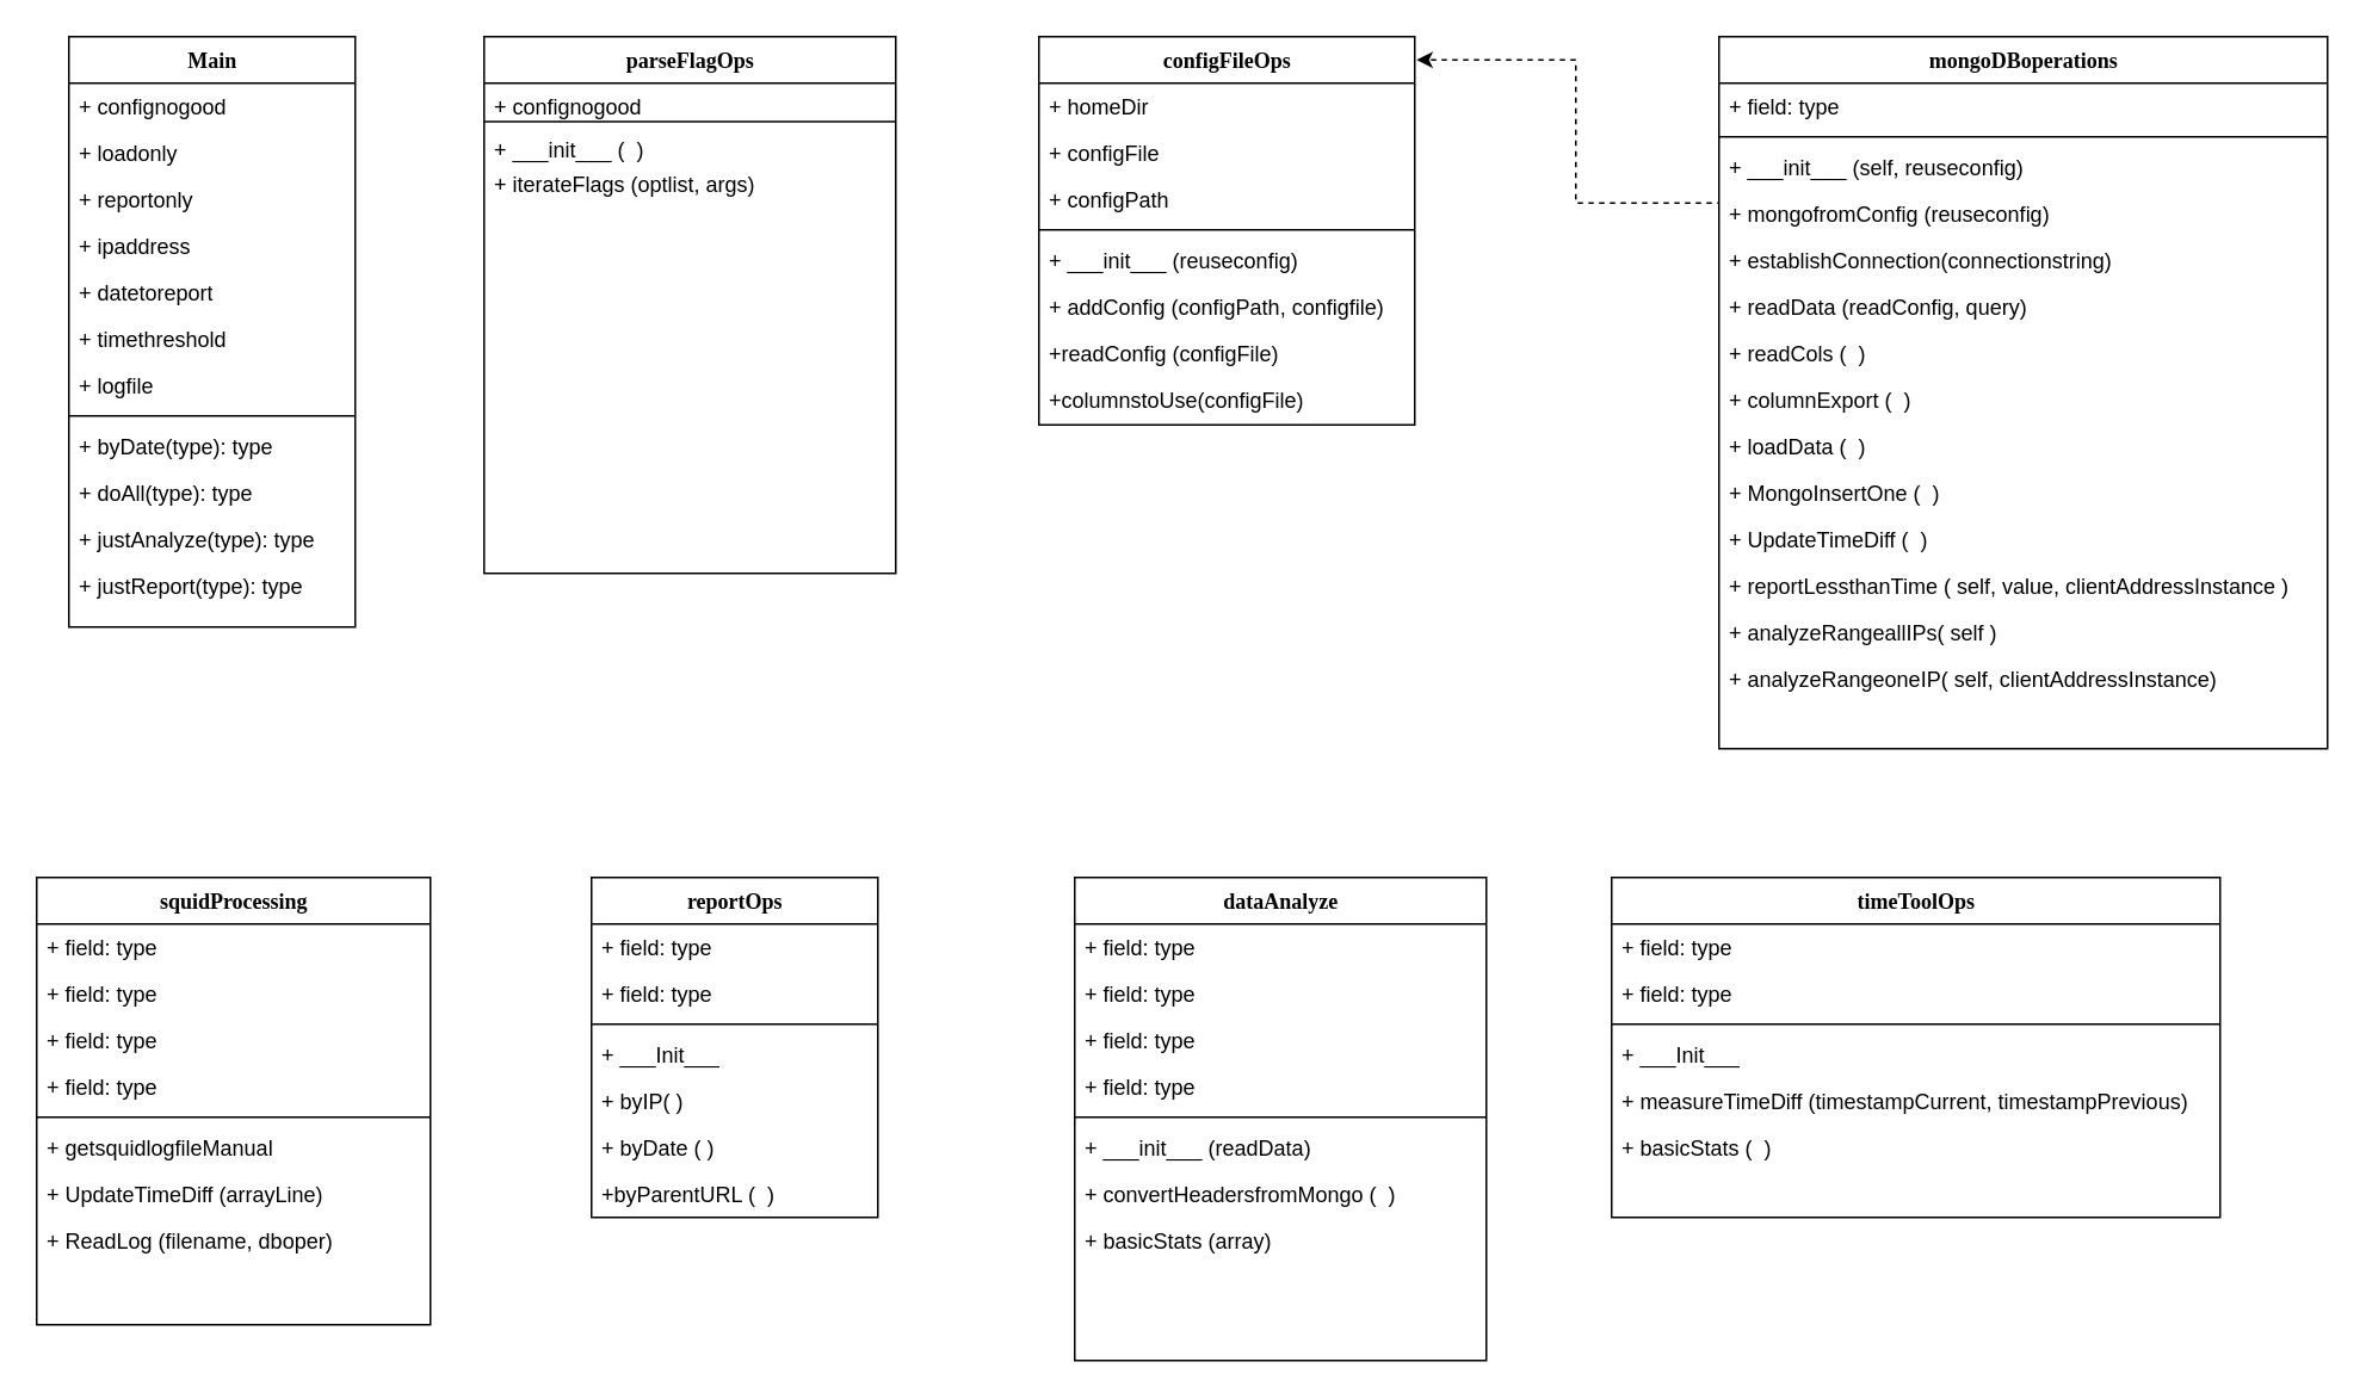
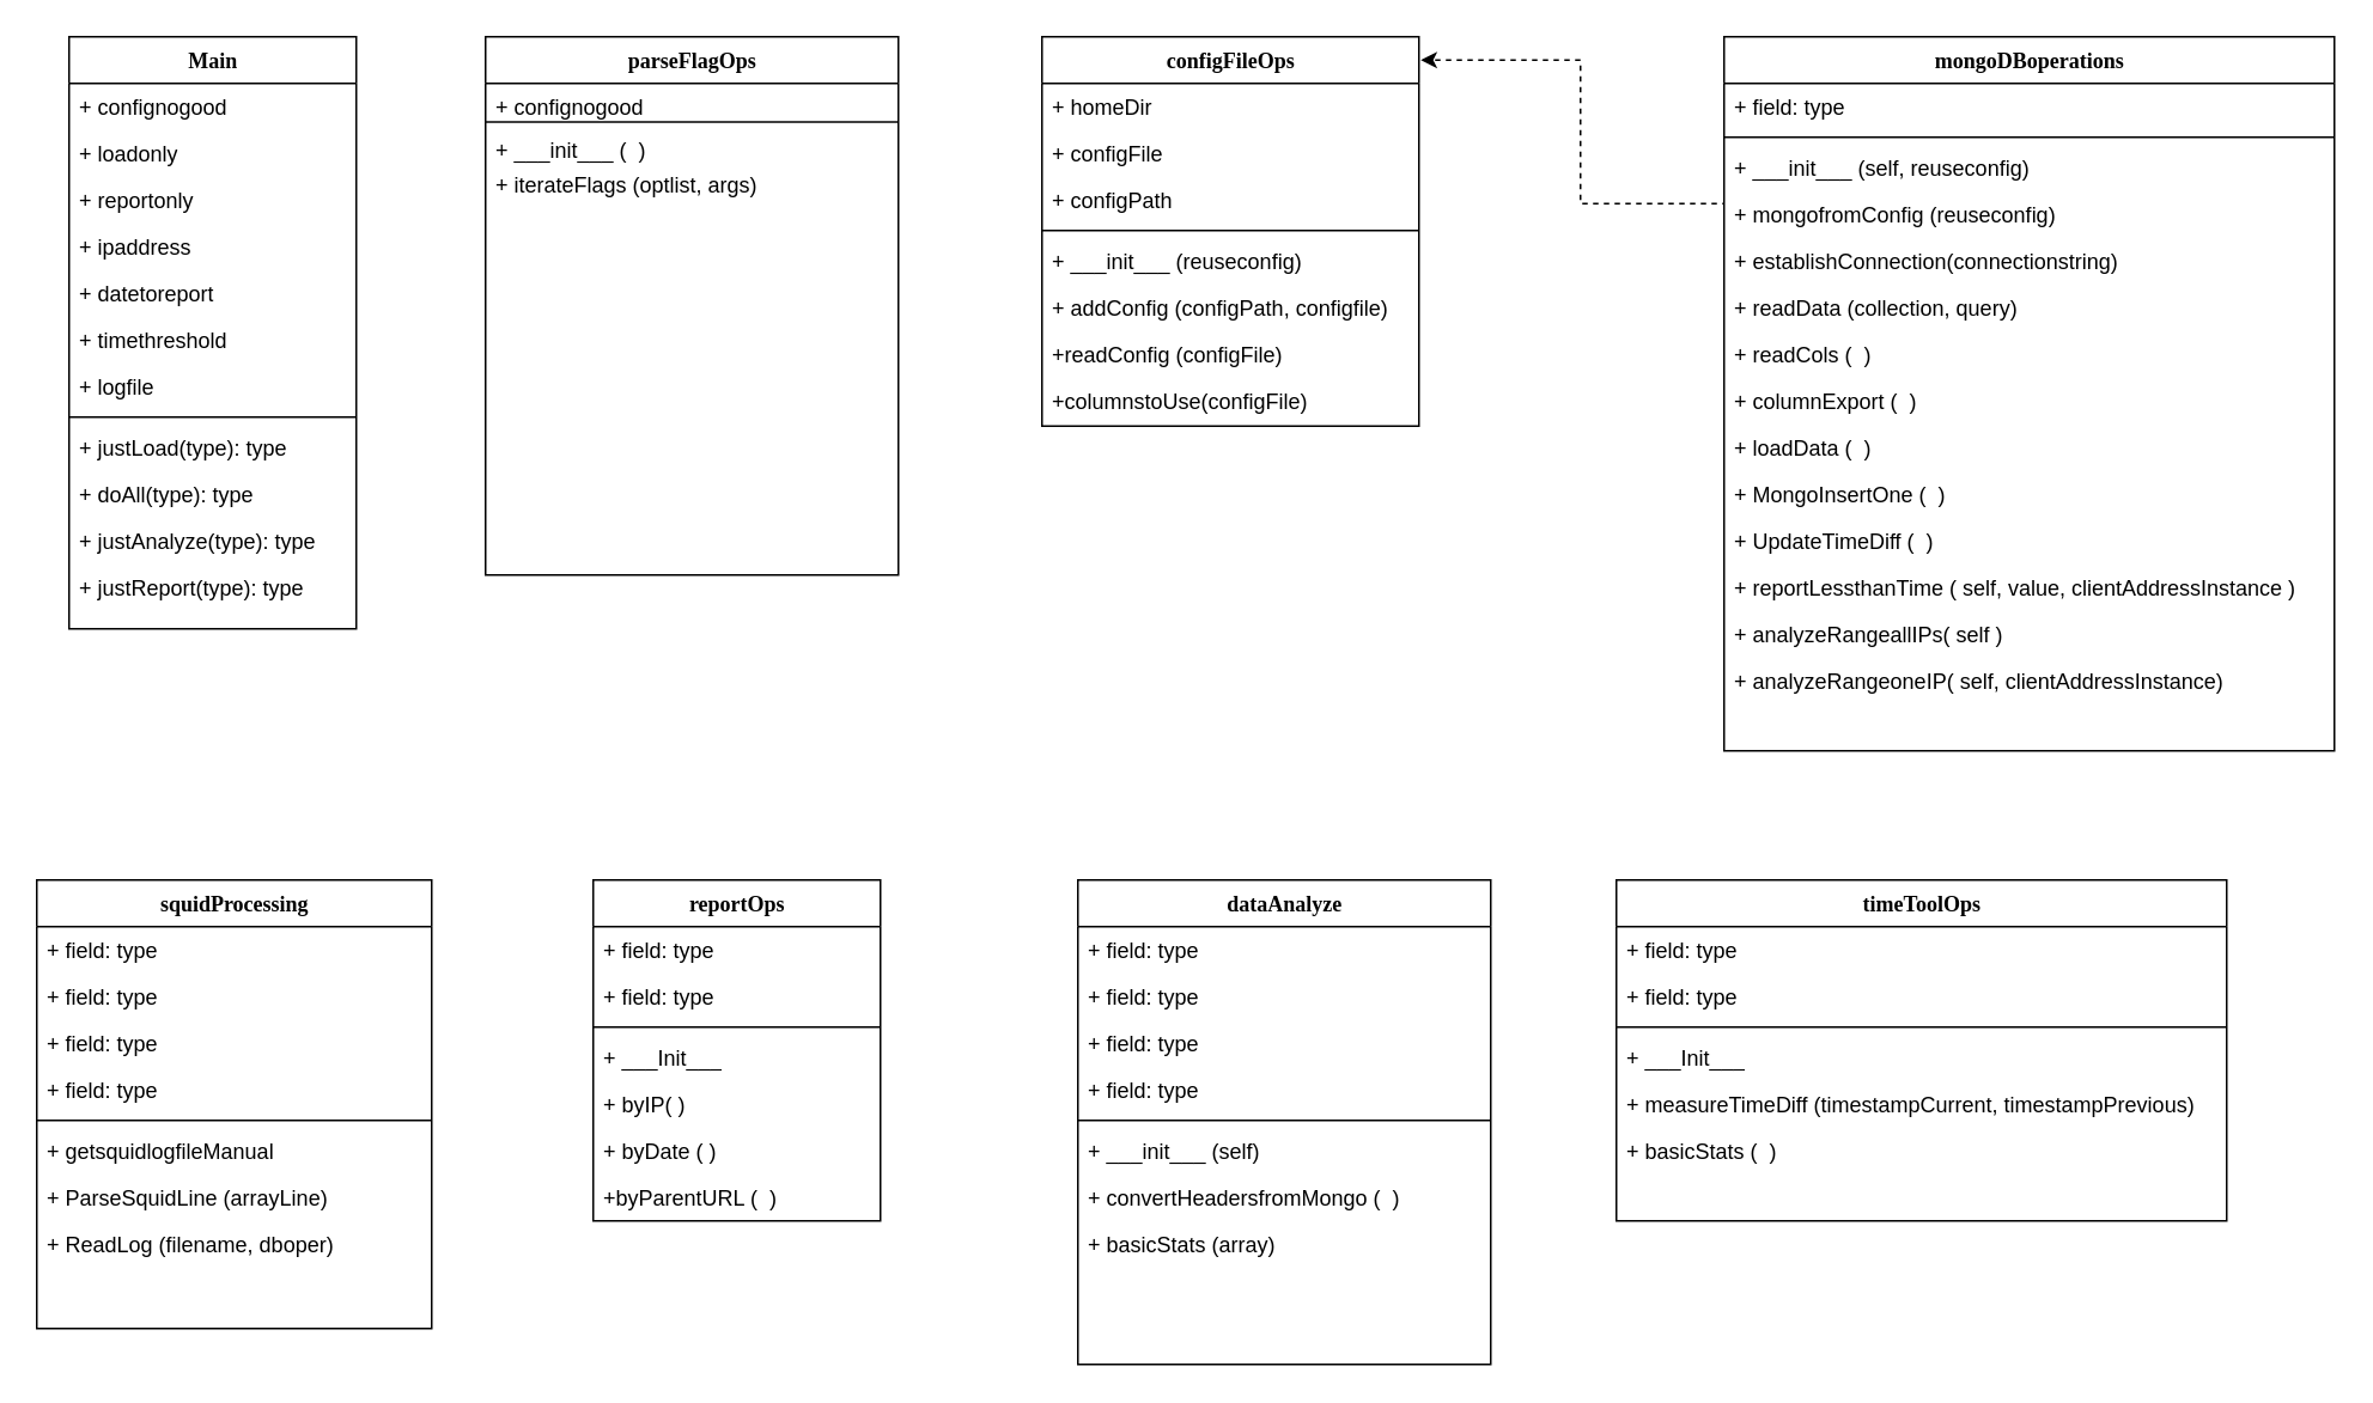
- <mxCell id="70" value="+ readData (readConfig, query)" style="text;html=1;strokeColor=none;fillColor=none;align=left;verticalAlign=top;spacingLeft=4;spacingRight=4;whiteSpace=wrap;overflow=hidden;rotatable=0;points=[[0,0.5],[1,0.5]];portConstraint=eastwest;" parent="64" vertex="1"><mxGeometry y="138" width="340" height="26" as="geometry" /></mxCell>
+ <mxCell id="70" value="+ readData (collection, query)" style="text;html=1;strokeColor=none;fillColor=none;align=left;verticalAlign=top;spacingLeft=4;spacingRight=4;whiteSpace=wrap;overflow=hidden;rotatable=0;points=[[0,0.5],[1,0.5]];portConstraint=eastwest;" parent="64" vertex="1"><mxGeometry y="138" width="340" height="26" as="geometry" /></mxCell>
- <mxCell id="11" value="+ byDate(type): type" style="text;html=1;strokeColor=none;fillColor=none;align=left;verticalAlign=top;spacingLeft=4;spacingRight=4;whiteSpace=wrap;overflow=hidden;rotatable=0;points=[[0,0.5],[1,0.5]];portConstraint=eastwest;" parent="2" vertex="1"><mxGeometry y="216" width="160" height="26" as="geometry" /></mxCell>
+ <mxCell id="11" value="+ justLoad(type): type" style="text;html=1;strokeColor=none;fillColor=none;align=left;verticalAlign=top;spacingLeft=4;spacingRight=4;whiteSpace=wrap;overflow=hidden;rotatable=0;points=[[0,0.5],[1,0.5]];portConstraint=eastwest;" parent="2" vertex="1"><mxGeometry y="216" width="160" height="26" as="geometry" /></mxCell>
- <mxCell id="28" value="+ ___init___ (readData)" style="text;html=1;strokeColor=none;fillColor=none;align=left;verticalAlign=top;spacingLeft=4;spacingRight=4;whiteSpace=wrap;overflow=hidden;rotatable=0;points=[[0,0.5],[1,0.5]];portConstraint=eastwest;" parent="22" vertex="1"><mxGeometry y="138" width="230" height="26" as="geometry" /></mxCell>
+ <mxCell id="28" value="+ ___init___ (self)" style="text;html=1;strokeColor=none;fillColor=none;align=left;verticalAlign=top;spacingLeft=4;spacingRight=4;whiteSpace=wrap;overflow=hidden;rotatable=0;points=[[0,0.5],[1,0.5]];portConstraint=eastwest;" parent="22" vertex="1"><mxGeometry y="138" width="230" height="26" as="geometry" /></mxCell>
- <mxCell id="46" value="+ UpdateTimeDiff (arrayLine)" style="text;html=1;strokeColor=none;fillColor=none;align=left;verticalAlign=top;spacingLeft=4;spacingRight=4;whiteSpace=wrap;overflow=hidden;rotatable=0;points=[[0,0.5],[1,0.5]];portConstraint=eastwest;" parent="39" vertex="1"><mxGeometry y="164" width="220" height="26" as="geometry" /></mxCell>
+ <mxCell id="46" value="+ ParseSquidLine (arrayLine)" style="text;html=1;strokeColor=none;fillColor=none;align=left;verticalAlign=top;spacingLeft=4;spacingRight=4;whiteSpace=wrap;overflow=hidden;rotatable=0;points=[[0,0.5],[1,0.5]];portConstraint=eastwest;" parent="39" vertex="1"><mxGeometry y="164" width="220" height="26" as="geometry" /></mxCell>
